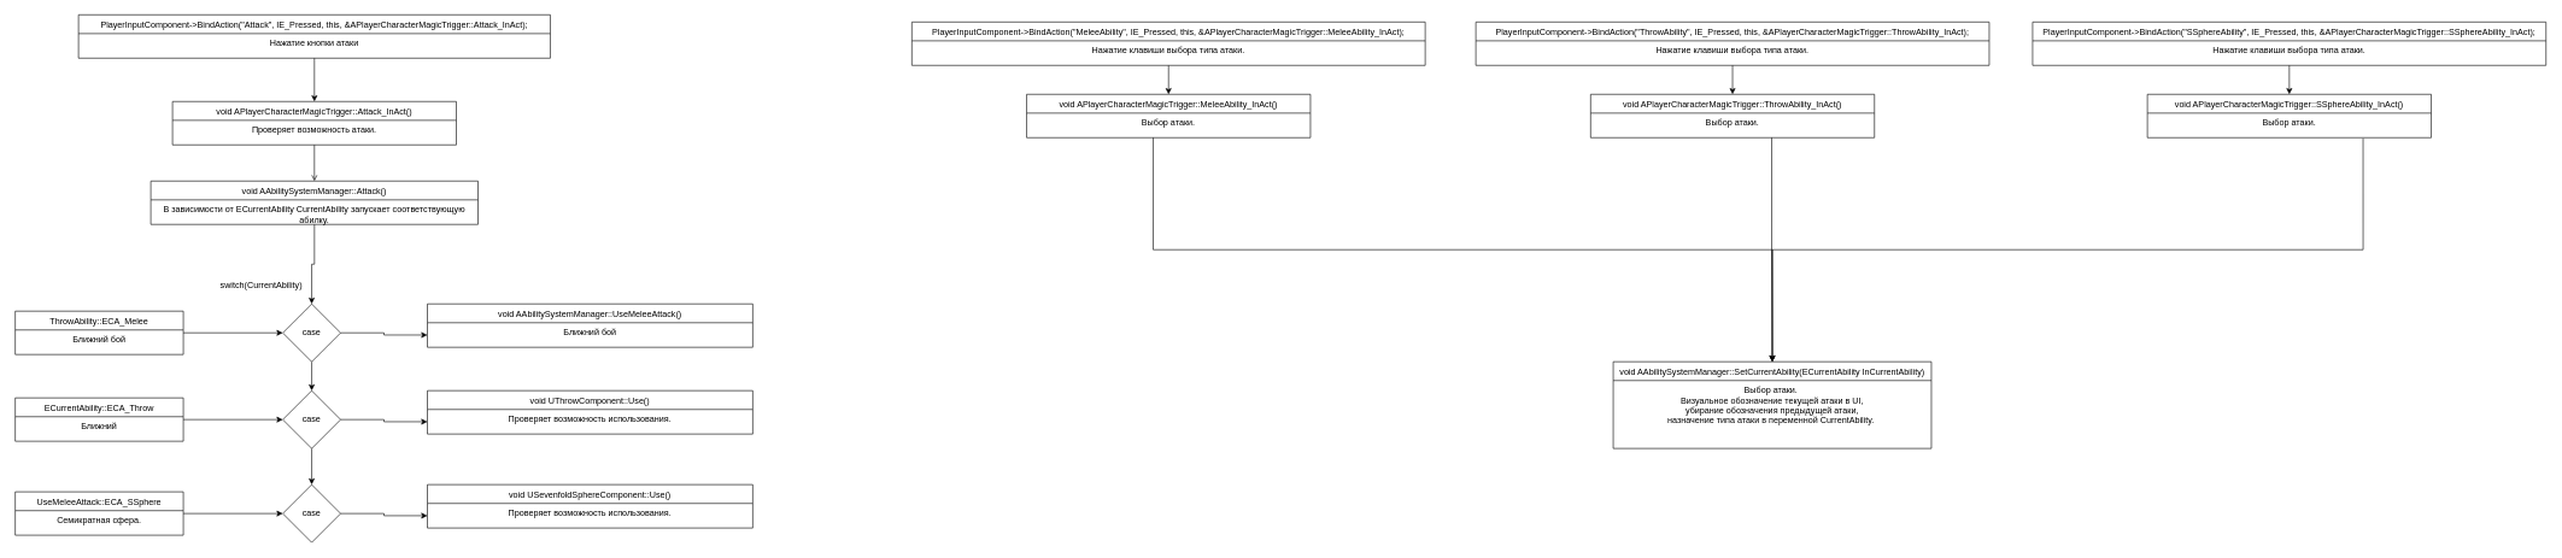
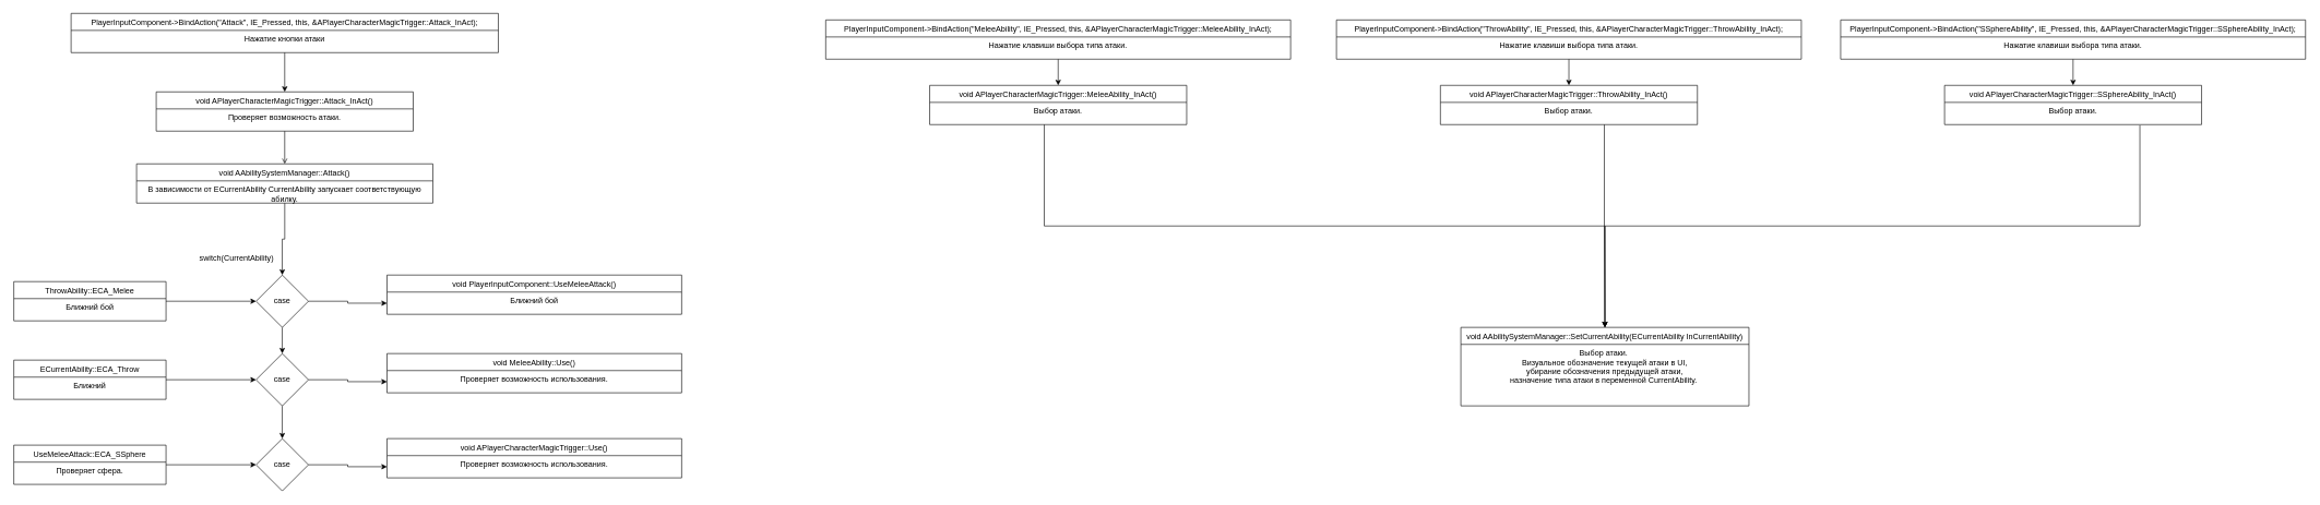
- <mxCell id="17" value="void AAbilitySystemManager::UseMeleeAttack()" style="swimlane;fontStyle=0;childLayout=stackLayout;horizontal=1;startSize=26;fillColor=none;horizontalStack=0;resizeParent=1;resizeParentMax=0;resizeLast=0;collapsible=0;marginBottom=0;html=0;autosize=0;" vertex="1" parent="1"><mxGeometry x="590" y="420" width="450" height="60" as="geometry"><mxRectangle x="90" y="150" width="420" height="26" as="alternateBounds" /></mxGeometry></mxCell>
+ <mxCell id="17" value="void PlayerInputComponent::UseMeleeAttack()" style="swimlane;fontStyle=0;childLayout=stackLayout;horizontal=1;startSize=26;fillColor=none;horizontalStack=0;resizeParent=1;resizeParentMax=0;resizeLast=0;collapsible=0;marginBottom=0;html=0;autosize=0;" vertex="1" parent="1"><mxGeometry x="590" y="420" width="450" height="60" as="geometry"><mxRectangle x="90" y="150" width="420" height="26" as="alternateBounds" /></mxGeometry></mxCell>
- <mxCell id="25" value="void UThrowComponent::Use()" style="swimlane;fontStyle=0;childLayout=stackLayout;horizontal=1;startSize=26;fillColor=none;horizontalStack=0;resizeParent=1;resizeParentMax=0;resizeLast=0;collapsible=0;marginBottom=0;html=0;autosize=0;" vertex="1" parent="1"><mxGeometry x="590" y="540" width="450" height="60" as="geometry"><mxRectangle x="90" y="150" width="420" height="26" as="alternateBounds" /></mxGeometry></mxCell>
+ <mxCell id="25" value="void MeleeAbility::Use()" style="swimlane;fontStyle=0;childLayout=stackLayout;horizontal=1;startSize=26;fillColor=none;horizontalStack=0;resizeParent=1;resizeParentMax=0;resizeLast=0;collapsible=0;marginBottom=0;html=0;autosize=0;" vertex="1" parent="1"><mxGeometry x="590" y="540" width="450" height="60" as="geometry"><mxRectangle x="90" y="150" width="420" height="26" as="alternateBounds" /></mxGeometry></mxCell>
- <mxCell id="32" value="void USevenfoldSphereComponent::Use()" style="swimlane;fontStyle=0;childLayout=stackLayout;horizontal=1;startSize=26;fillColor=none;horizontalStack=0;resizeParent=1;resizeParentMax=0;resizeLast=0;collapsible=0;marginBottom=0;html=0;autosize=0;" vertex="1" parent="1"><mxGeometry x="590" y="670" width="450" height="60" as="geometry"><mxRectangle x="90" y="150" width="420" height="26" as="alternateBounds" /></mxGeometry></mxCell>
+ <mxCell id="32" value="void APlayerCharacterMagicTrigger::Use()" style="swimlane;fontStyle=0;childLayout=stackLayout;horizontal=1;startSize=26;fillColor=none;horizontalStack=0;resizeParent=1;resizeParentMax=0;resizeLast=0;collapsible=0;marginBottom=0;html=0;autosize=0;" vertex="1" parent="1"><mxGeometry x="590" y="670" width="450" height="60" as="geometry"><mxRectangle x="90" y="150" width="420" height="26" as="alternateBounds" /></mxGeometry></mxCell>
- <mxCell id="31" value="Семикратная сфера." style="text;strokeColor=none;fillColor=none;align=center;verticalAlign=top;spacingLeft=4;spacingRight=4;overflow=hidden;rotatable=0;points=[[0,0.5],[1,0.5]];portConstraint=eastwest;collapsible=0;" vertex="1" parent="30"><mxGeometry y="26" width="232.5" height="34" as="geometry" /></mxCell>
+ <mxCell id="31" value="Проверяет сфера." style="text;strokeColor=none;fillColor=none;align=center;verticalAlign=top;spacingLeft=4;spacingRight=4;overflow=hidden;rotatable=0;points=[[0,0.5],[1,0.5]];portConstraint=eastwest;collapsible=0;" vertex="1" parent="30"><mxGeometry y="26" width="232.5" height="34" as="geometry" /></mxCell>
